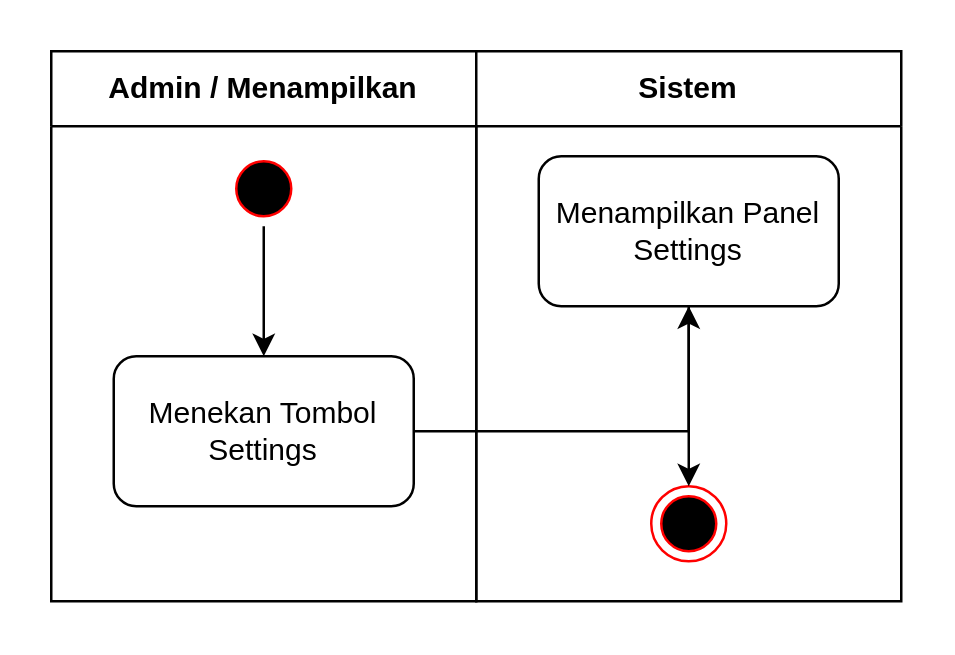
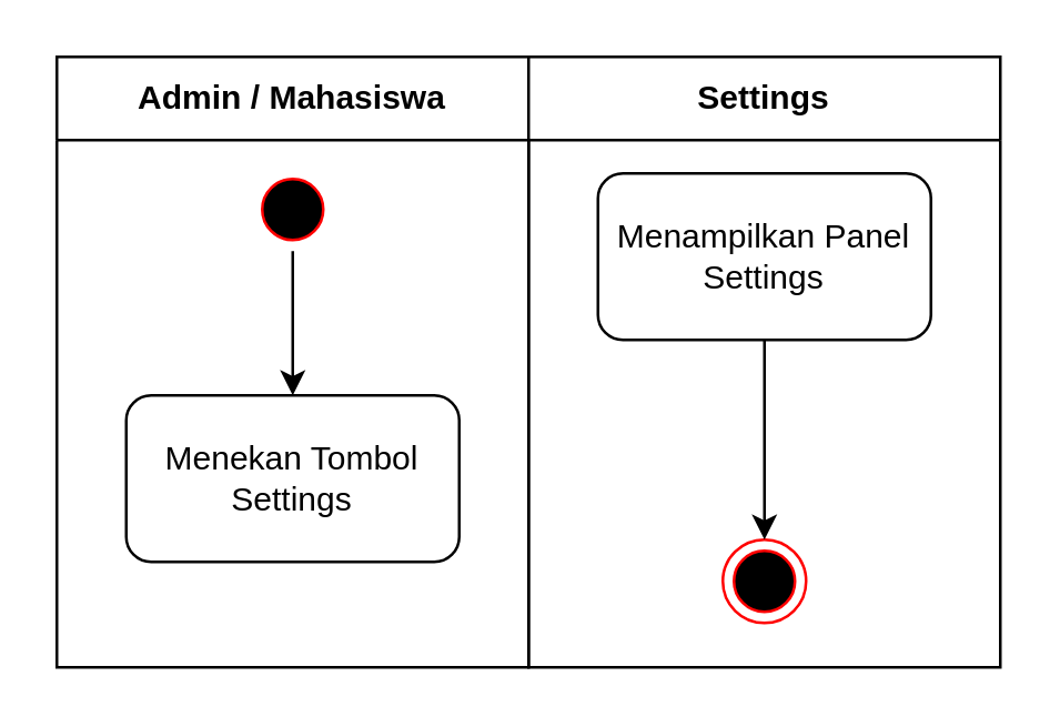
- <mxCell id="2" value="Admin / Menampilkan" style="swimlane;whiteSpace=wrap;html=1;startSize=30;" parent="1" vertex="1"><mxGeometry x="20" y="20" width="170" height="220" as="geometry" /></mxCell>
+ <mxCell id="2" value="Admin / Mahasiswa" style="swimlane;whiteSpace=wrap;html=1;startSize=30;" parent="1" vertex="1"><mxGeometry x="20" y="20" width="170" height="220" as="geometry" /></mxCell>
- <mxCell id="6" value="Sistem" style="swimlane;whiteSpace=wrap;html=1;startSize=30;" parent="1" vertex="1"><mxGeometry x="190" y="20" width="170" height="220" as="geometry" /></mxCell>
+ <mxCell id="6" value="Settings" style="swimlane;whiteSpace=wrap;html=1;startSize=30;" parent="1" vertex="1"><mxGeometry x="190" y="20" width="170" height="220" as="geometry" /></mxCell>
- <mxCell id="10" value="" style="edgeStyle=orthogonalEdgeStyle;rounded=0;orthogonalLoop=1;jettySize=auto;html=1;exitX=1;exitY=0.5;exitDx=0;exitDy=0;" parent="1" source="5" target="7" edge="1"><mxGeometry relative="1" as="geometry"><mxPoint x="190" y="150.029" as="sourcePoint" /></mxGeometry></mxCell>
